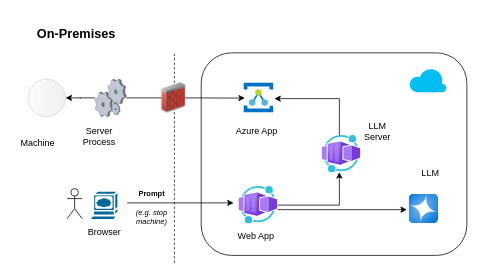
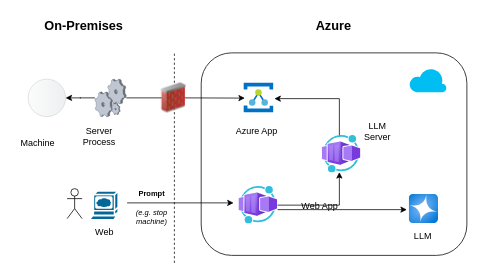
+ <mxCell id="28" value="Azure" style="text;html=1;align=center;verticalAlign=middle;whiteSpace=wrap;rounded=0;fontSize=17;fontStyle=1" vertex="1" parent="1"><mxGeometry x="387.375" y="20" width="115" height="30" as="geometry" /></mxCell>
- <mxCell id="27" value="On-Premises" style="text;html=1;align=center;verticalAlign=middle;whiteSpace=wrap;rounded=0;fontSize=17;fontStyle=1" vertex="1" parent="1"><mxGeometry x="44" y="30" width="115" height="30" as="geometry" /></mxCell>
+ <mxCell id="27" value="On-Premises" style="text;html=1;align=center;verticalAlign=middle;whiteSpace=wrap;rounded=0;fontSize=17;fontStyle=1" vertex="1" parent="1"><mxGeometry x="54" y="20" width="115" height="30" as="geometry" /></mxCell>
- <mxCell id="7" value="LLM" style="text;html=1;align=center;verticalAlign=middle;whiteSpace=wrap;rounded=0;" parent="1" vertex="1"><mxGeometry x="527" y="215" width="93" height="30" as="geometry" /></mxCell>
+ <mxCell id="7" value="LLM" style="text;html=1;align=center;verticalAlign=middle;whiteSpace=wrap;rounded=0;" parent="1" vertex="1"><mxGeometry x="517" y="300" width="93" height="30" as="geometry" /></mxCell>
- <mxCell id="10" value="Browser" style="text;html=1;align=center;verticalAlign=middle;whiteSpace=wrap;rounded=0;" parent="1" vertex="1"><mxGeometry x="109" y="294" width="60" height="30" as="geometry" /></mxCell>
+ <mxCell id="10" value="Web" style="text;html=1;align=center;verticalAlign=middle;whiteSpace=wrap;rounded=0;" parent="1" vertex="1"><mxGeometry x="109" y="294" width="60" height="30" as="geometry" /></mxCell>
- <mxCell id="19" value="Web App" style="text;html=1;align=center;verticalAlign=middle;whiteSpace=wrap;rounded=0;" vertex="1" parent="1"><mxGeometry x="311.3" y="300" width="60" height="30" as="geometry" /></mxCell>
+ <mxCell id="19" value="Web App" style="text;html=1;align=center;verticalAlign=middle;whiteSpace=wrap;rounded=0;" vertex="1" parent="1"><mxGeometry x="396.3" y="260" width="60" height="30" as="geometry" /></mxCell>
